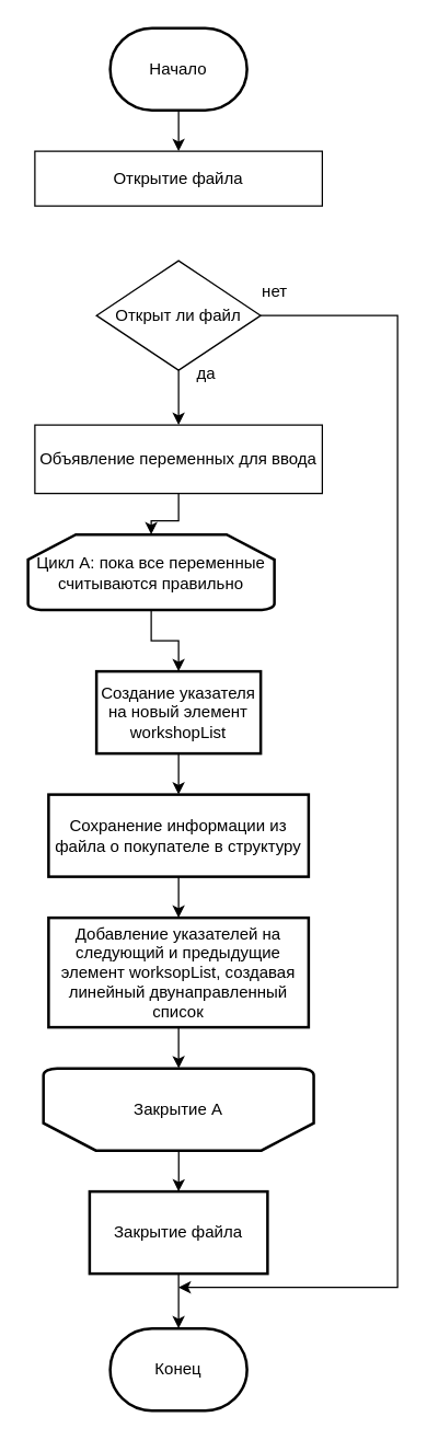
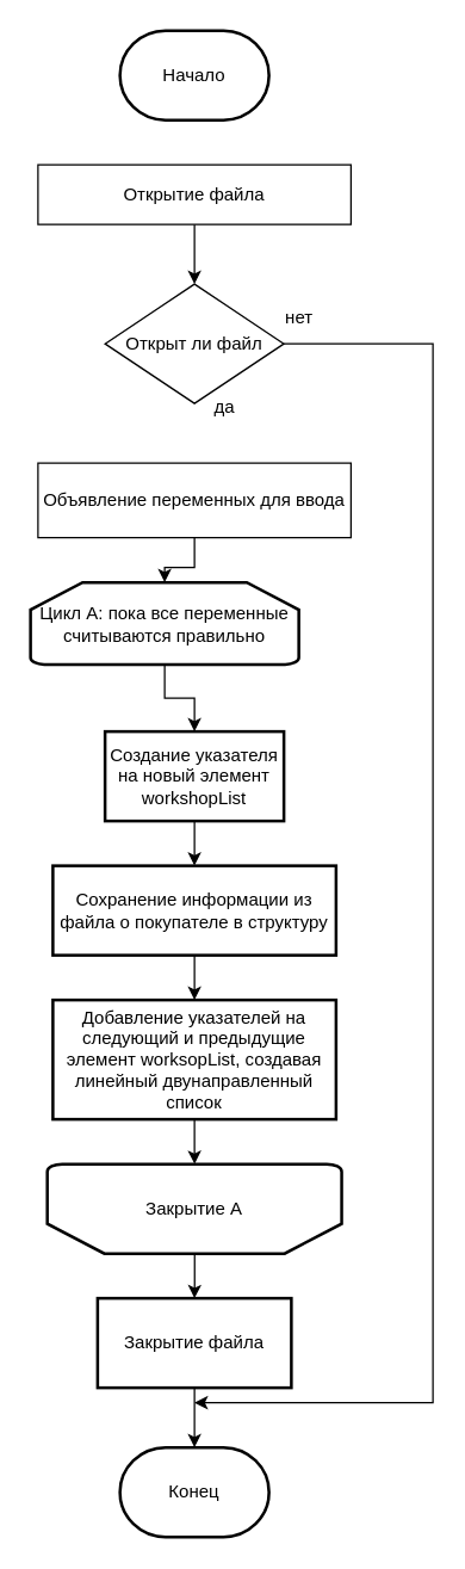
- <mxCell id="2" value="" style="edgeStyle=orthogonalEdgeStyle;rounded=0;orthogonalLoop=1;jettySize=auto;html=1;" edge="1" parent="1" source="3" target="6"><mxGeometry relative="1" as="geometry" /></mxCell>
+ <mxCell id="5" value="" style="edgeStyle=orthogonalEdgeStyle;rounded=0;orthogonalLoop=1;jettySize=auto;html=1;" edge="1" parent="1" source="6" target="9"><mxGeometry relative="1" as="geometry" /></mxCell>
- <mxCell id="7" value="" style="edgeStyle=orthogonalEdgeStyle;rounded=0;orthogonalLoop=1;jettySize=auto;html=1;" edge="1" parent="1" source="9" target="11"><mxGeometry relative="1" as="geometry" /></mxCell>
